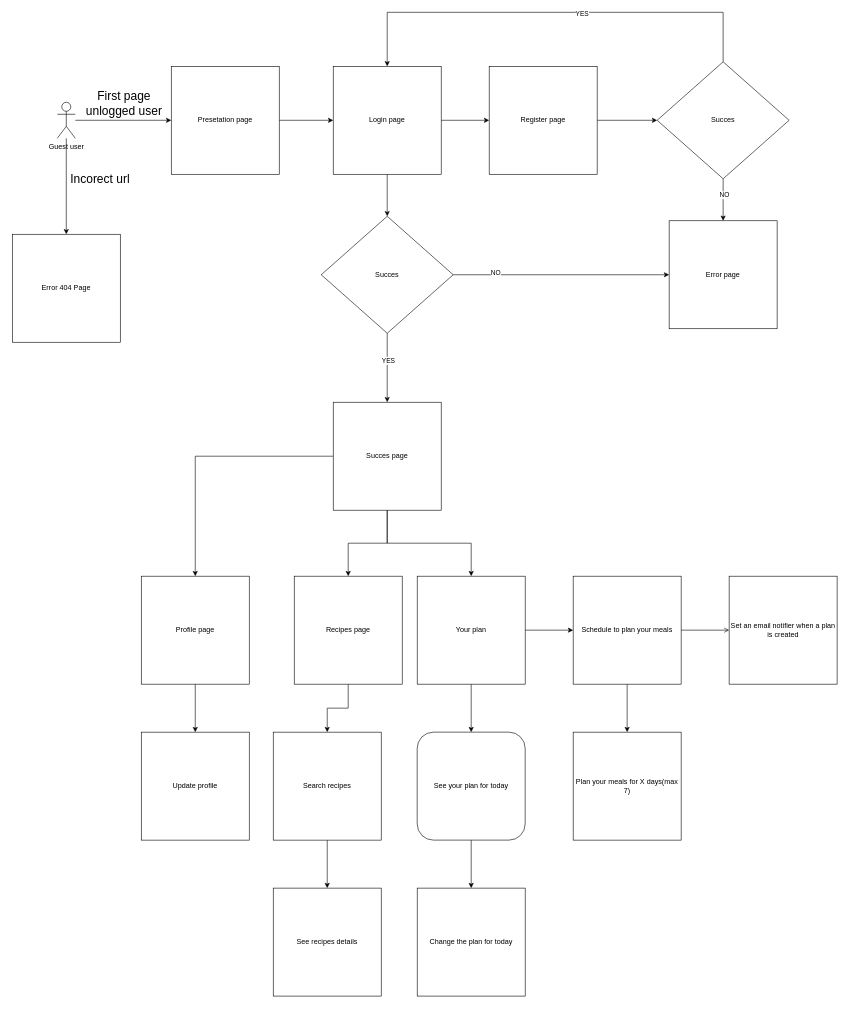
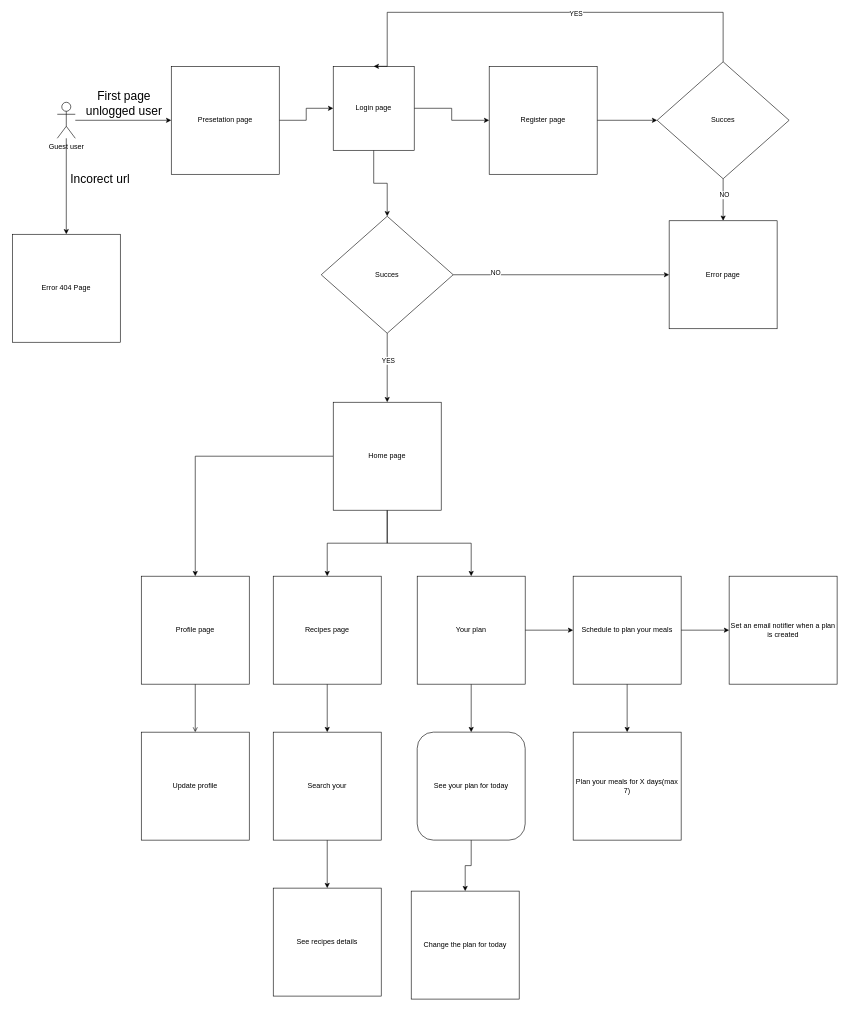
- <mxCell id="11" value="Login page" style="whiteSpace=wrap;html=1;aspect=fixed;" parent="1" vertex="1"><mxGeometry x="555" y="110" width="180" height="180" as="geometry" /></mxCell>
+ <mxCell id="11" value="Login page" style="whiteSpace=wrap;html=1;aspect=fixed;" parent="1" vertex="1"><mxGeometry x="555" y="110" width="135" height="140" as="geometry" /></mxCell>
- <mxCell id="28" value="Succes page" style="whiteSpace=wrap;html=1;aspect=fixed;" parent="1" vertex="1"><mxGeometry x="555" y="670" width="180" height="180" as="geometry" /></mxCell>
+ <mxCell id="28" value="Home page" style="whiteSpace=wrap;html=1;aspect=fixed;" parent="1" vertex="1"><mxGeometry x="555" y="670" width="180" height="180" as="geometry" /></mxCell>
- <mxCell id="32" value="Recipes page" style="whiteSpace=wrap;html=1;aspect=fixed;" parent="1" vertex="1"><mxGeometry x="490" y="960" width="180" height="180" as="geometry" /></mxCell>
+ <mxCell id="32" value="Recipes page" style="whiteSpace=wrap;html=1;aspect=fixed;" parent="1" vertex="1"><mxGeometry x="455" y="960" width="180" height="180" as="geometry" /></mxCell>
- <mxCell id="43" value="" style="edgeStyle=orthogonalEdgeStyle;rounded=0;orthogonalLoop=1;jettySize=auto;html=1;endArrow=open;" parent="1" source="45" target="46" edge="1"><mxGeometry relative="1" as="geometry" /></mxCell>
+ <mxCell id="43" value="" style="edgeStyle=orthogonalEdgeStyle;rounded=0;orthogonalLoop=1;jettySize=auto;html=1;" parent="1" source="45" target="46" edge="1"><mxGeometry relative="1" as="geometry" /></mxCell>
- <mxCell id="29" value="" style="edgeStyle=orthogonalEdgeStyle;rounded=0;orthogonalLoop=1;jettySize=auto;html=1;" parent="1" source="30" target="36" edge="1"><mxGeometry relative="1" as="geometry" /></mxCell>
+ <mxCell id="29" value="" style="edgeStyle=orthogonalEdgeStyle;rounded=0;orthogonalLoop=1;jettySize=auto;html=1;endArrow=open;" parent="1" source="30" target="36" edge="1"><mxGeometry relative="1" as="geometry" /></mxCell>
- <mxCell id="38" value="Search recipes" style="whiteSpace=wrap;html=1;aspect=fixed;" parent="1" vertex="1"><mxGeometry x="455" y="1220" width="180" height="180" as="geometry" /></mxCell>
+ <mxCell id="38" value="Search your" style="whiteSpace=wrap;html=1;aspect=fixed;" parent="1" vertex="1"><mxGeometry x="455" y="1220" width="180" height="180" as="geometry" /></mxCell>
- <mxCell id="42" value="Change the plan for today" style="whiteSpace=wrap;html=1;aspect=fixed;" parent="1" vertex="1"><mxGeometry x="695" y="1480" width="180" height="180" as="geometry" /></mxCell>
+ <mxCell id="42" value="Change the plan for today" style="whiteSpace=wrap;html=1;aspect=fixed;" parent="1" vertex="1"><mxGeometry x="685" y="1485" width="180" height="180" as="geometry" /></mxCell>
